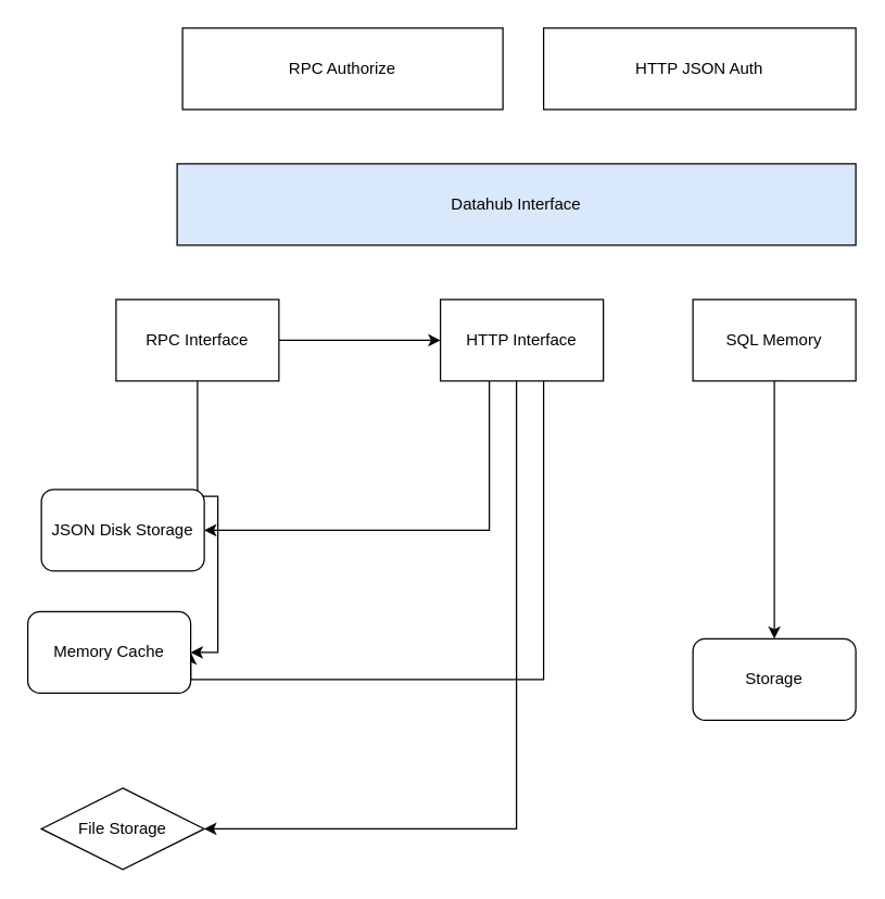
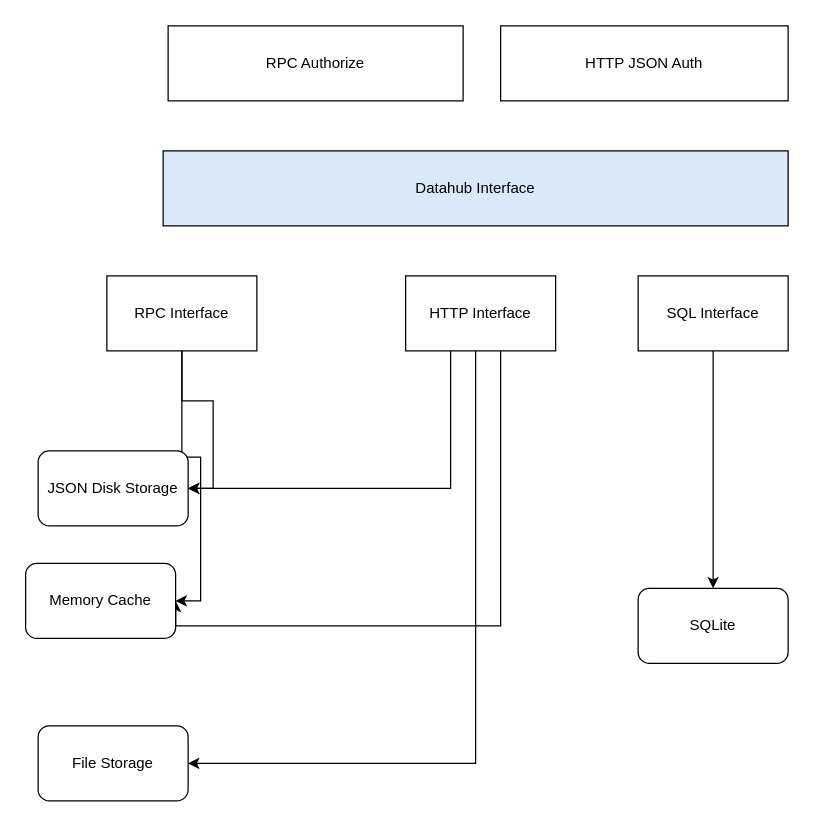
- <mxCell id="2" style="edgeStyle=orthogonalEdgeStyle;rounded=0;orthogonalLoop=1;jettySize=auto;html=1;" edge="1" parent="1" source="4" target="8"><mxGeometry relative="1" as="geometry" /></mxCell>
+ <mxCell id="2" style="edgeStyle=orthogonalEdgeStyle;rounded=0;orthogonalLoop=1;jettySize=auto;html=1;entryX=1;entryY=0.5;entryDx=0;entryDy=0;" edge="1" parent="1" source="4" target="12"><mxGeometry relative="1" as="geometry" /></mxCell>
- <mxCell id="10" value="SQL Memory" style="rounded=0;whiteSpace=wrap;html=1;" vertex="1" parent="1"><mxGeometry x="510" y="220" width="120" height="60" as="geometry" /></mxCell>
+ <mxCell id="10" value="SQL Interface" style="rounded=0;whiteSpace=wrap;html=1;" vertex="1" parent="1"><mxGeometry x="510" y="220" width="120" height="60" as="geometry" /></mxCell>
- <mxCell id="15" value="Storage" style="rounded=1;whiteSpace=wrap;html=1;" vertex="1" parent="1"><mxGeometry x="510" y="470" width="120" height="60" as="geometry" /></mxCell>
+ <mxCell id="15" value="SQLite" style="rounded=1;whiteSpace=wrap;html=1;" vertex="1" parent="1"><mxGeometry x="510" y="470" width="120" height="60" as="geometry" /></mxCell>
- <mxCell id="14" value="File Storage" style="rhombus;whiteSpace=wrap;html=1;" vertex="1" parent="1"><mxGeometry x="30" y="580" width="120" height="60" as="geometry" /></mxCell>
+ <mxCell id="14" value="File Storage" style="rounded=1;whiteSpace=wrap;html=1;" vertex="1" parent="1"><mxGeometry x="30" y="580" width="120" height="60" as="geometry" /></mxCell>
